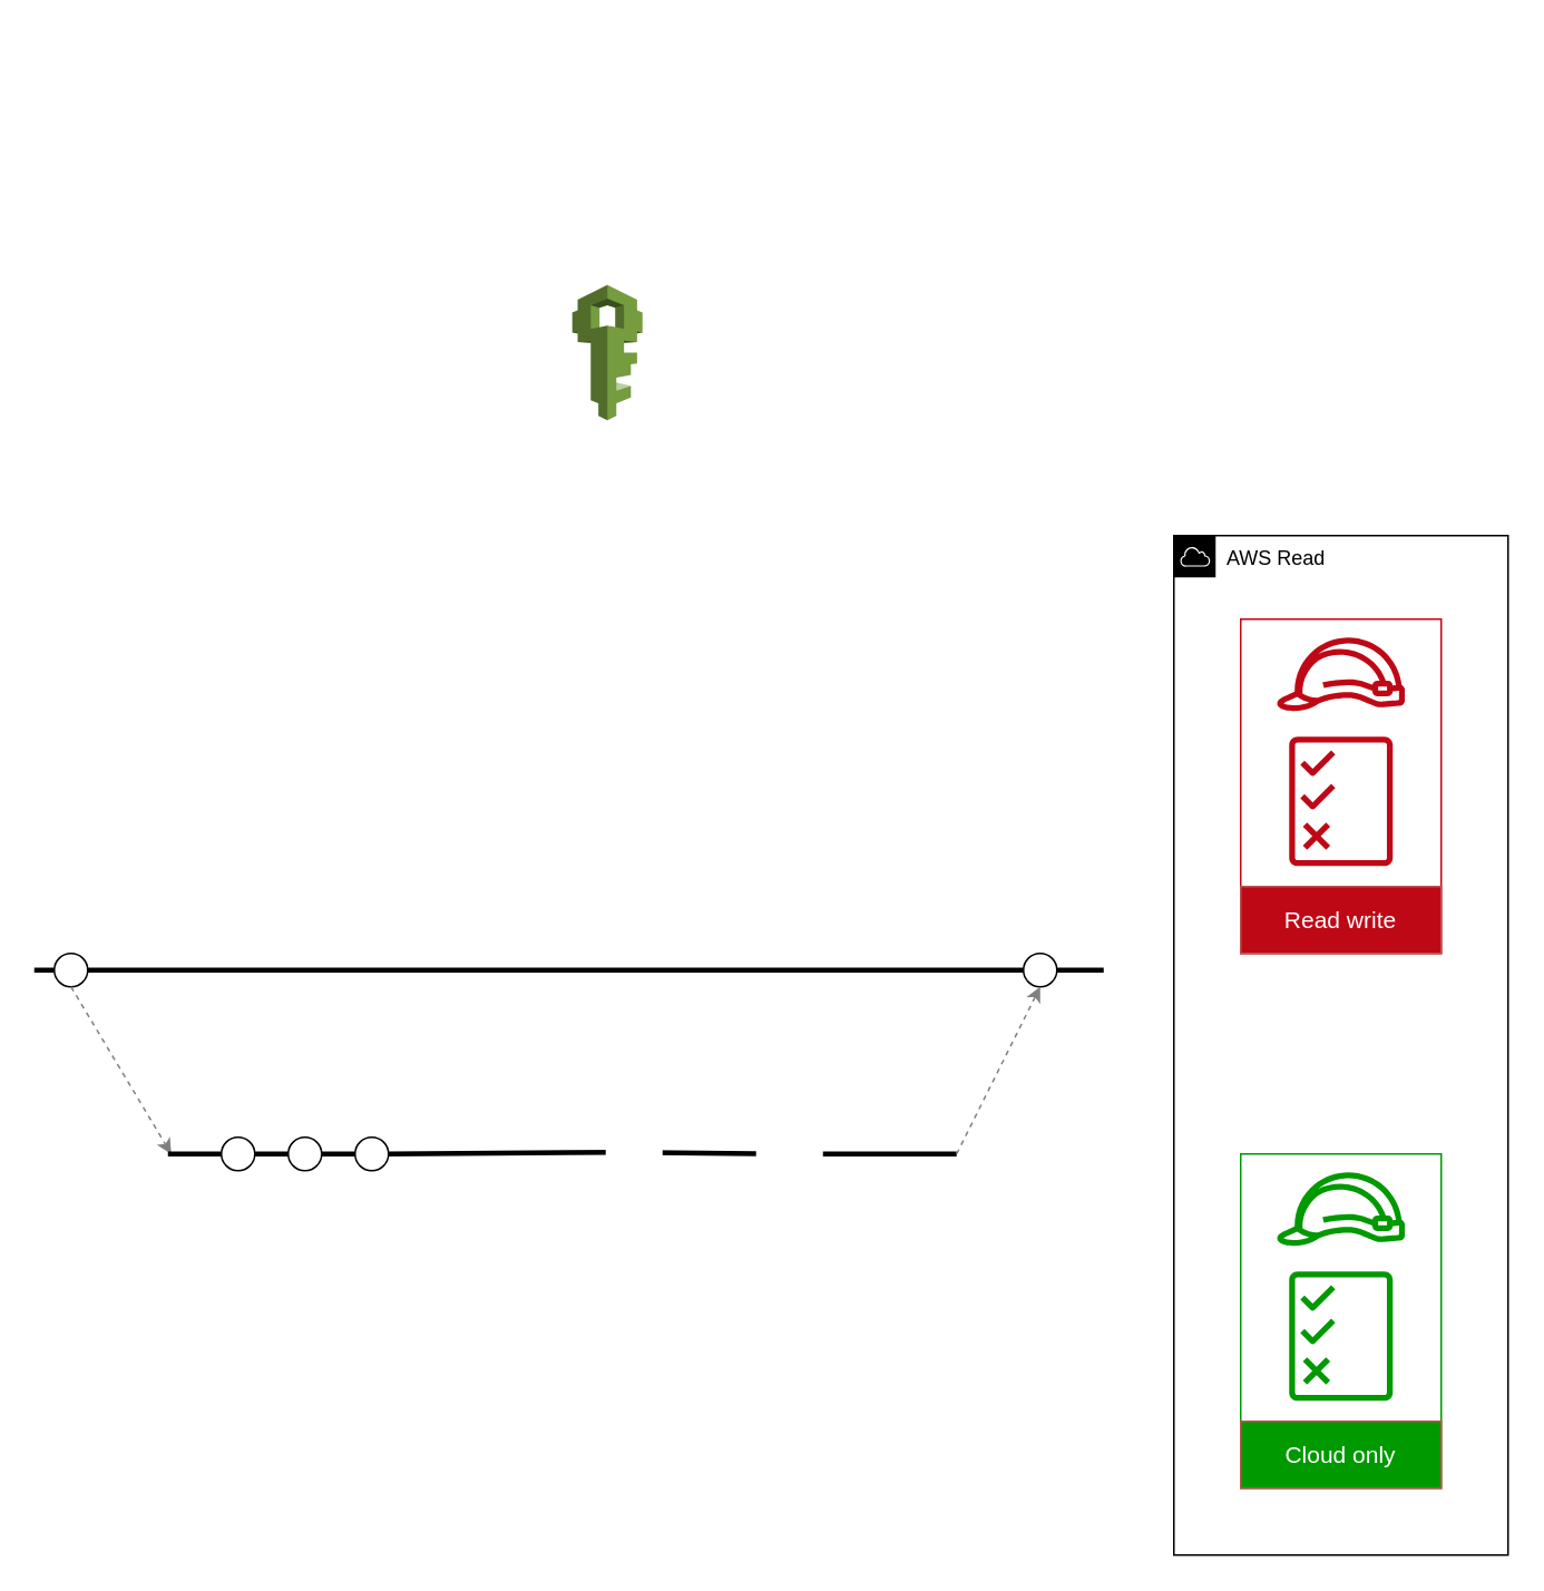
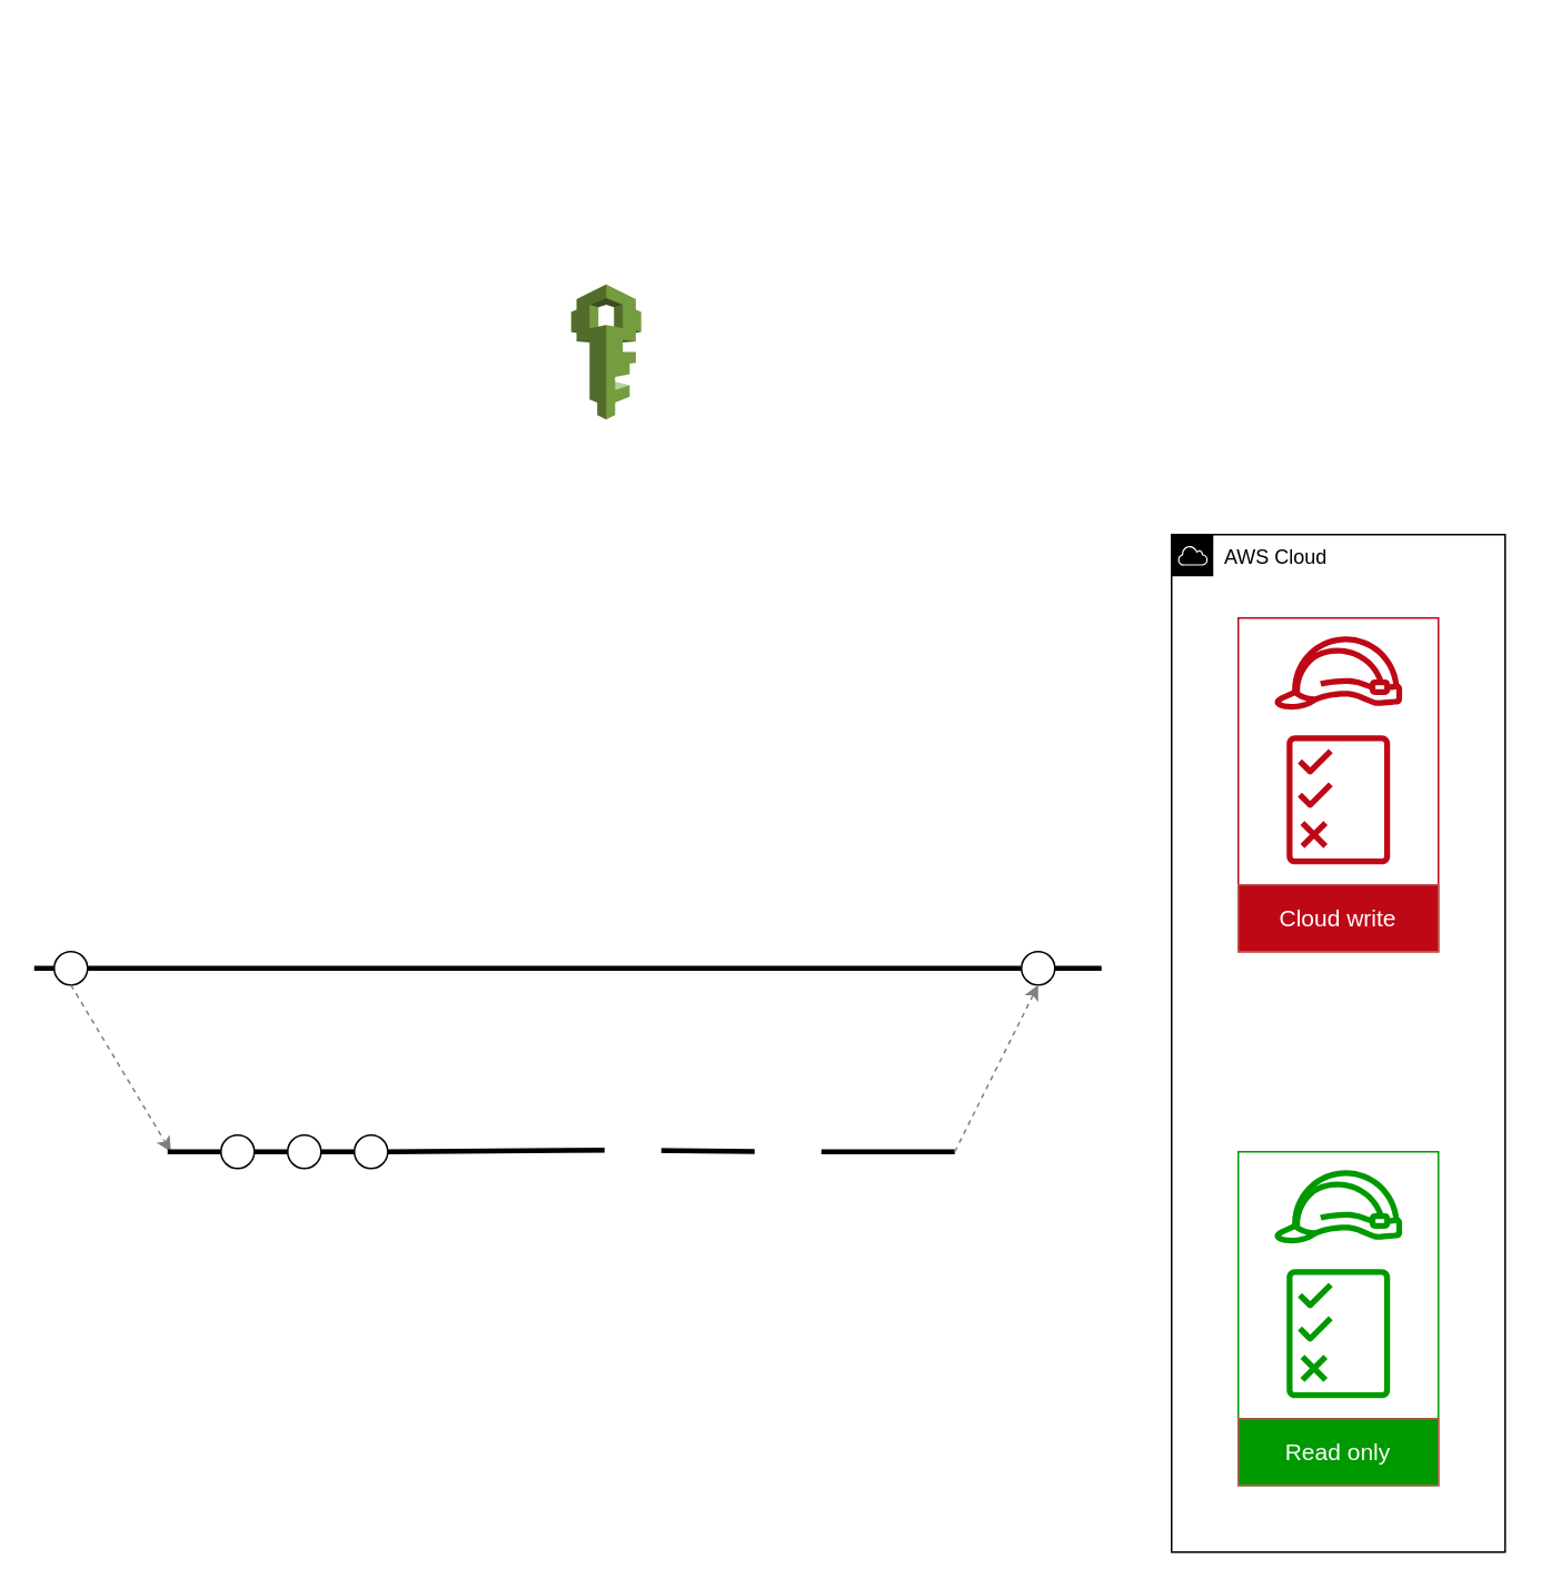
- <mxCell id="30" value="&lt;font color=&quot;#000000&quot;&gt;AWS Read&lt;/font&gt;" style="sketch=0;outlineConnect=0;gradientColor=none;html=1;whiteSpace=wrap;fontSize=12;fontStyle=0;shape=mxgraph.aws4.group;grIcon=mxgraph.aws4.group_aws_cloud;strokeColor=#000000;fillColor=none;verticalAlign=top;align=left;spacingLeft=30;fontColor=#AAB7B8;dashed=0;" vertex="1" parent="1"><mxGeometry x="702" y="320" width="200" height="610" as="geometry" /></mxCell>
+ <mxCell id="30" value="&lt;font color=&quot;#000000&quot;&gt;AWS Cloud&lt;/font&gt;" style="sketch=0;outlineConnect=0;gradientColor=none;html=1;whiteSpace=wrap;fontSize=12;fontStyle=0;shape=mxgraph.aws4.group;grIcon=mxgraph.aws4.group_aws_cloud;strokeColor=#000000;fillColor=none;verticalAlign=top;align=left;spacingLeft=30;fontColor=#AAB7B8;dashed=0;" vertex="1" parent="1"><mxGeometry x="702" y="320" width="200" height="610" as="geometry" /></mxCell>
- <mxCell id="7" value="Read write" style="text;html=1;strokeColor=#b85450;fillColor=#BF0816;align=center;verticalAlign=middle;whiteSpace=wrap;rounded=0;fontColor=#FFFFFF;fontSize=14;" vertex="1" parent="1"><mxGeometry x="742" y="530" width="120" height="40" as="geometry" /></mxCell>
+ <mxCell id="7" value="Cloud write" style="text;html=1;strokeColor=#b85450;fillColor=#BF0816;align=center;verticalAlign=middle;whiteSpace=wrap;rounded=0;fontColor=#FFFFFF;fontSize=14;" vertex="1" parent="1"><mxGeometry x="742" y="530" width="120" height="40" as="geometry" /></mxCell>
- <mxCell id="11" value="Cloud only" style="text;html=1;strokeColor=#b85450;fillColor=#009900;align=center;verticalAlign=middle;whiteSpace=wrap;rounded=0;fontColor=#FFFFFF;fontSize=14;" vertex="1" parent="1"><mxGeometry x="742" y="850" width="120" height="40" as="geometry" /></mxCell>
+ <mxCell id="11" value="Read only" style="text;html=1;strokeColor=#b85450;fillColor=#009900;align=center;verticalAlign=middle;whiteSpace=wrap;rounded=0;fontColor=#FFFFFF;fontSize=14;" vertex="1" parent="1"><mxGeometry x="742" y="850" width="120" height="40" as="geometry" /></mxCell>
